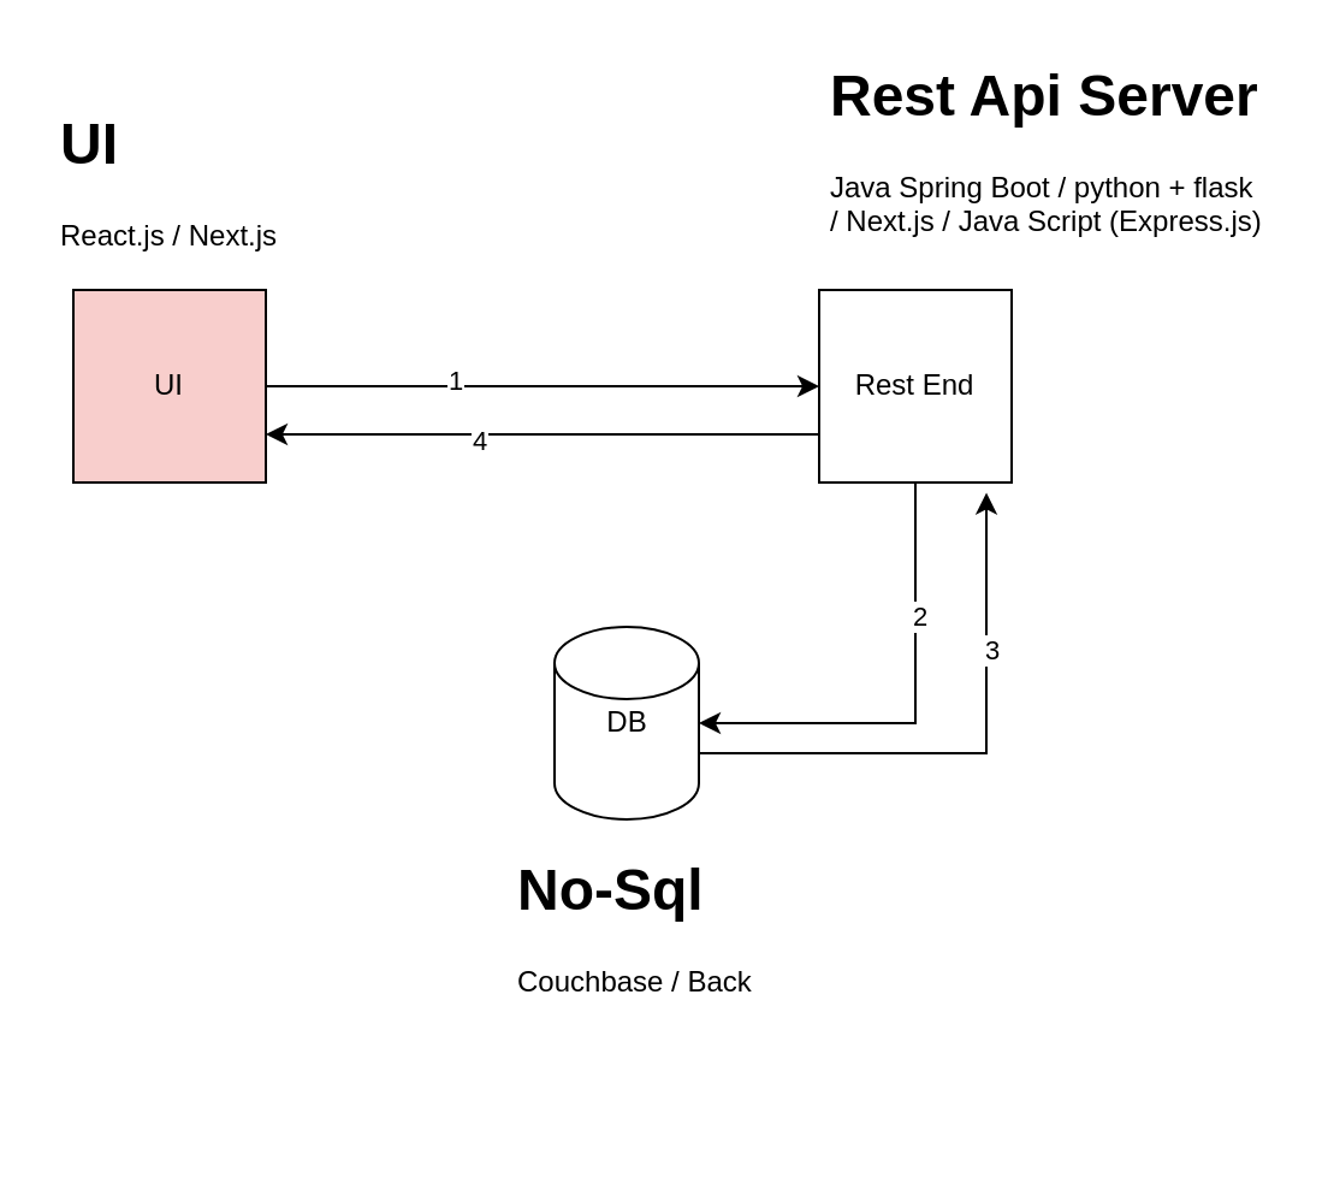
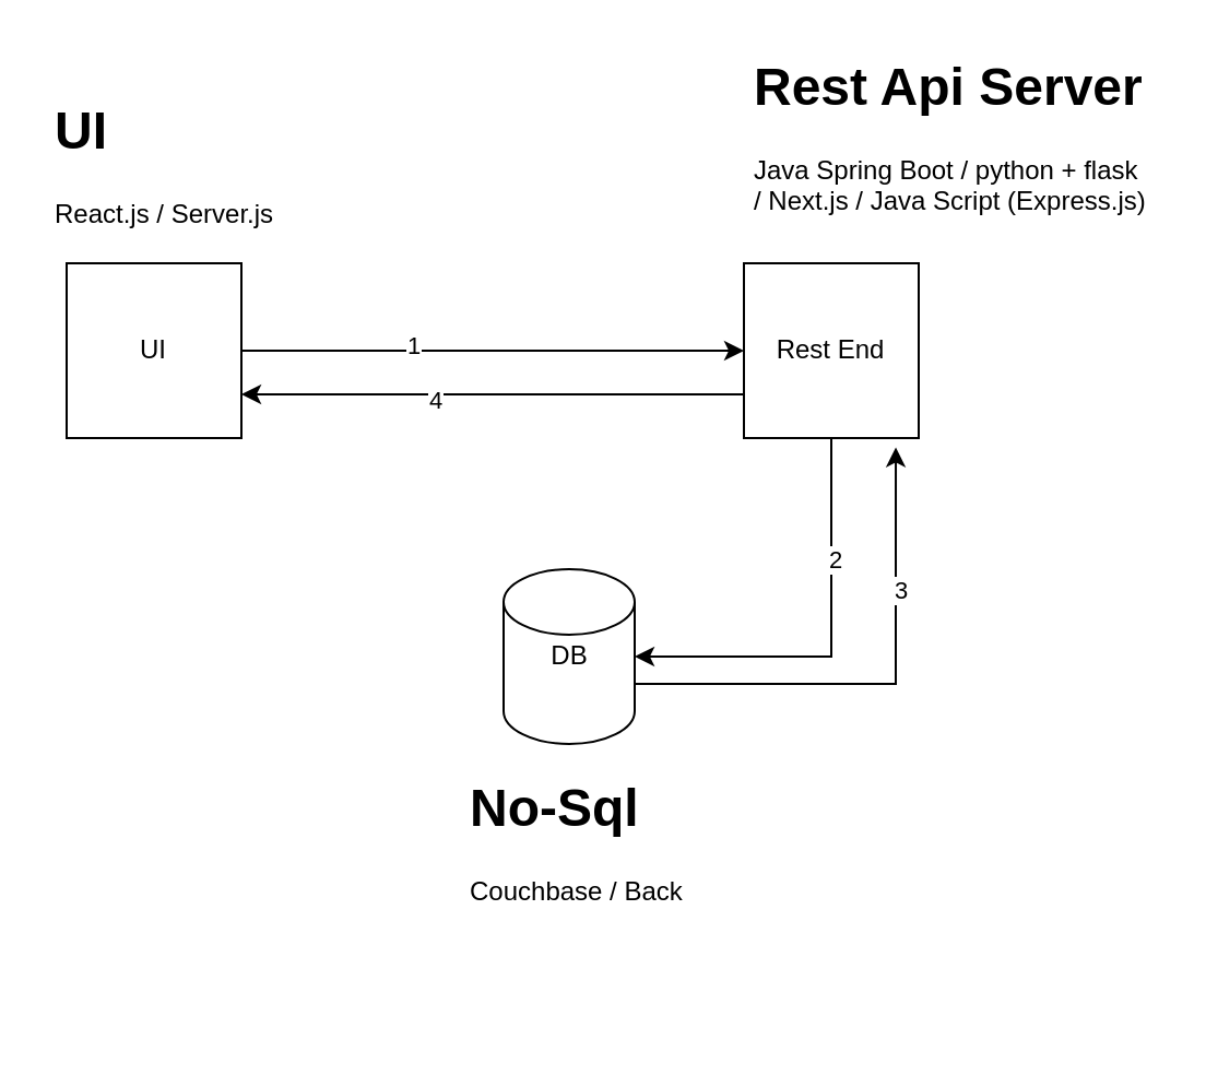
- <mxCell id="17" value="&lt;h1&gt;UI&lt;/h1&gt;&lt;div&gt;React.js / Next.js&amp;nbsp;&lt;/div&gt;" style="text;html=1;strokeColor=none;fillColor=none;spacing=5;spacingTop=-20;whiteSpace=wrap;overflow=hidden;rounded=0;" vertex="1" parent="4"><mxGeometry y="20" width="190" height="120" as="geometry" /></mxCell>
+ <mxCell id="17" value="&lt;h1&gt;UI&lt;/h1&gt;&lt;div&gt;React.js / Server.js&amp;nbsp;&lt;/div&gt;" style="text;html=1;strokeColor=none;fillColor=none;spacing=5;spacingTop=-20;whiteSpace=wrap;overflow=hidden;rounded=0;" vertex="1" parent="4"><mxGeometry y="20" width="190" height="120" as="geometry" /></mxCell>
- <mxCell id="7" value="UI" style="whiteSpace=wrap;html=1;aspect=fixed;fillColor=#f8cecc;" vertex="1" parent="4"><mxGeometry x="10" y="100" width="80" height="80" as="geometry" /></mxCell>
+ <mxCell id="7" value="UI" style="whiteSpace=wrap;html=1;aspect=fixed;" vertex="1" parent="4"><mxGeometry x="10" y="100" width="80" height="80" as="geometry" /></mxCell>
